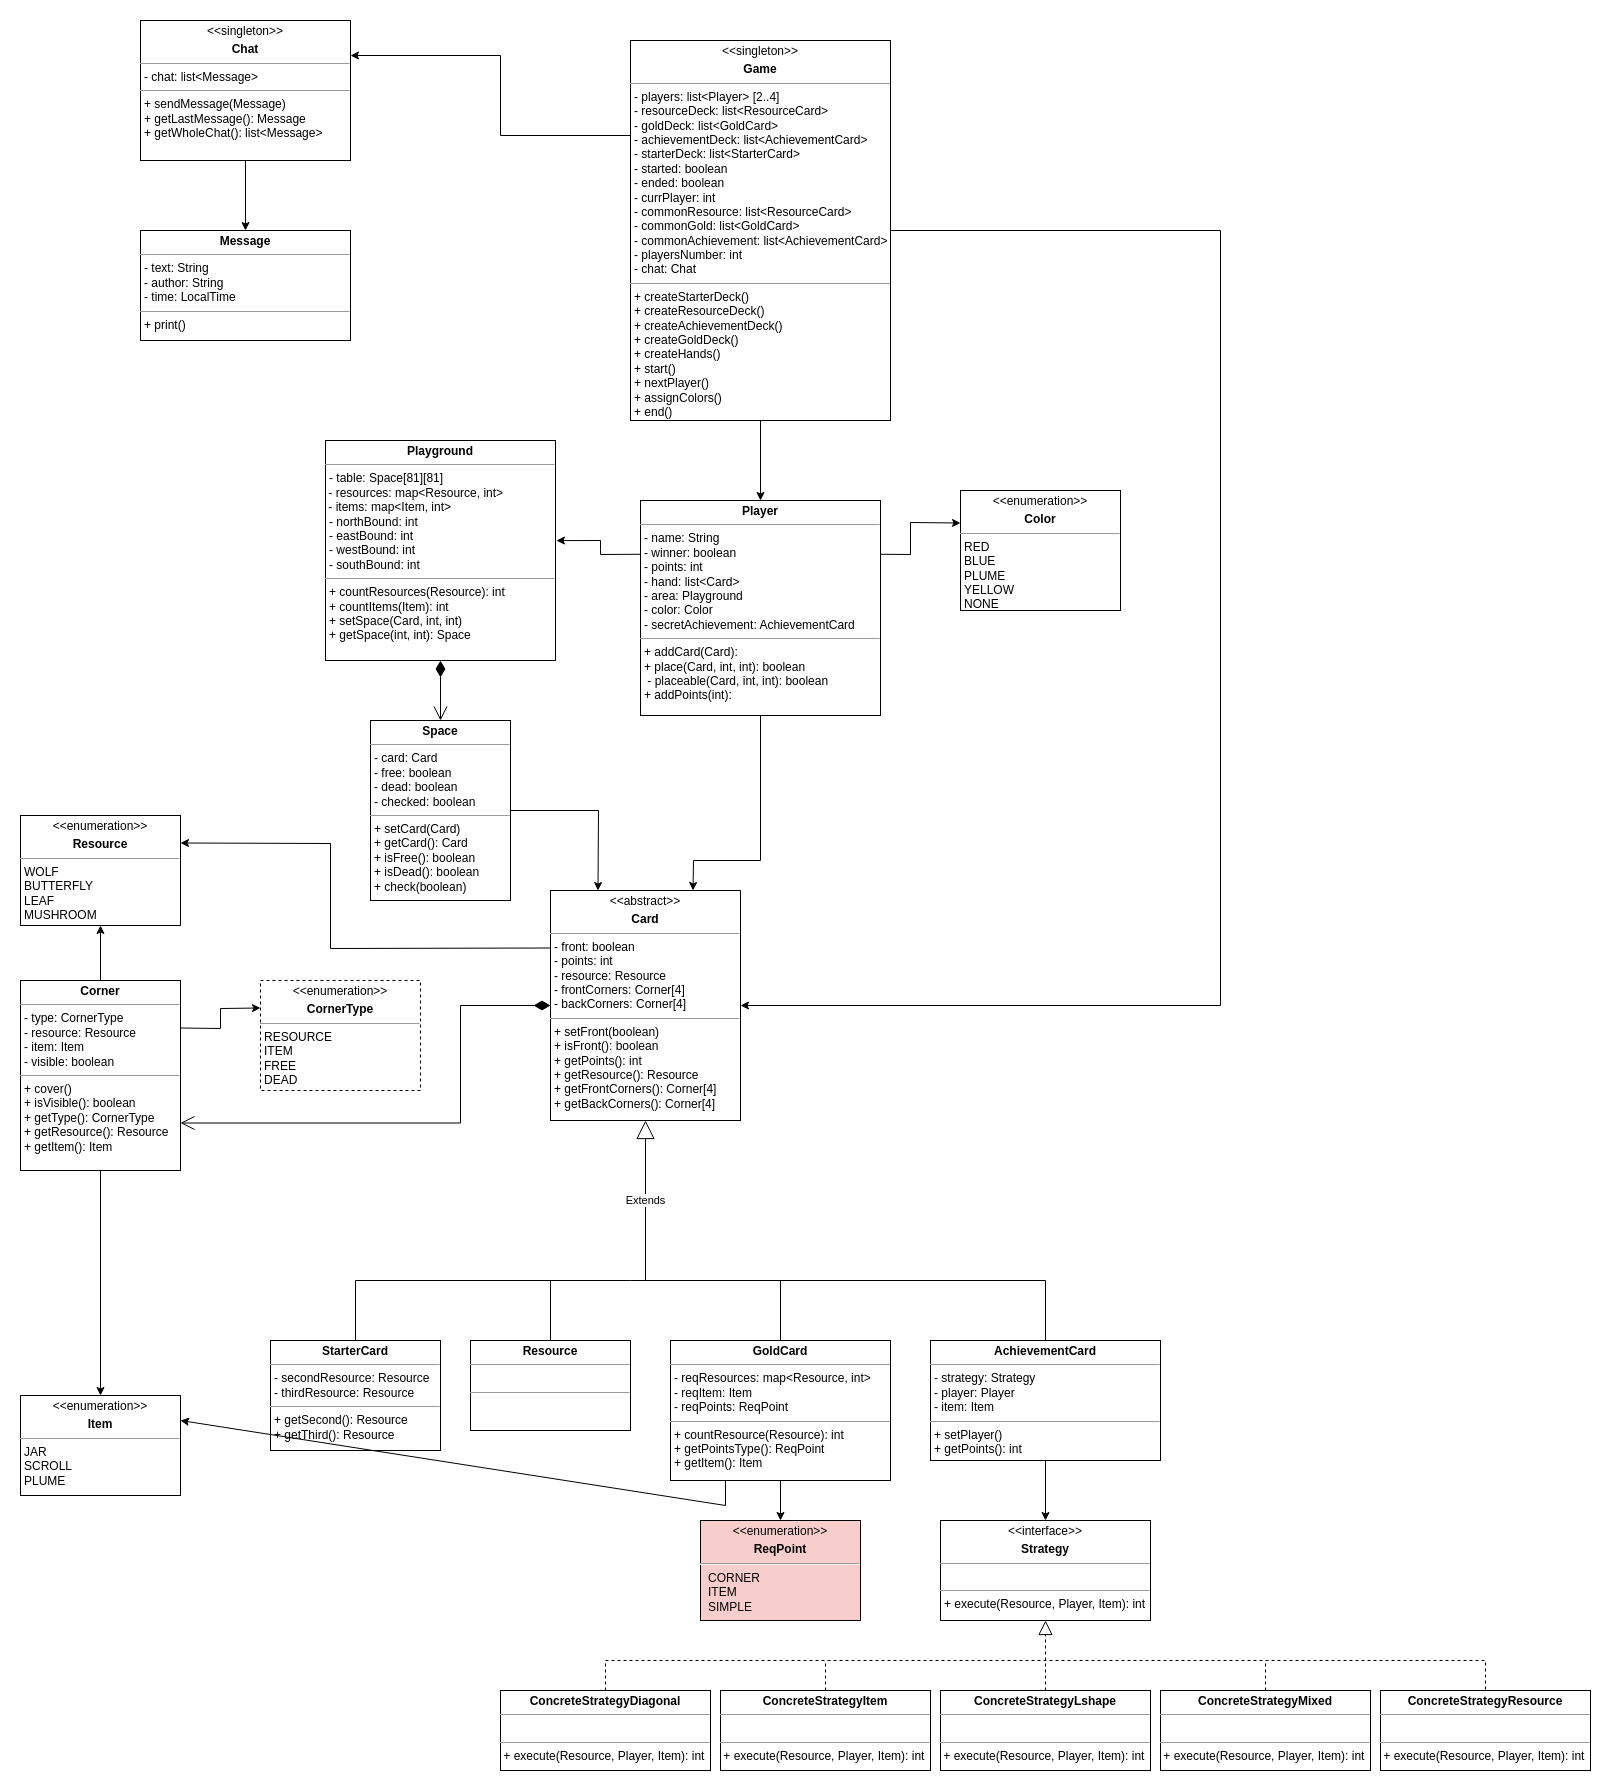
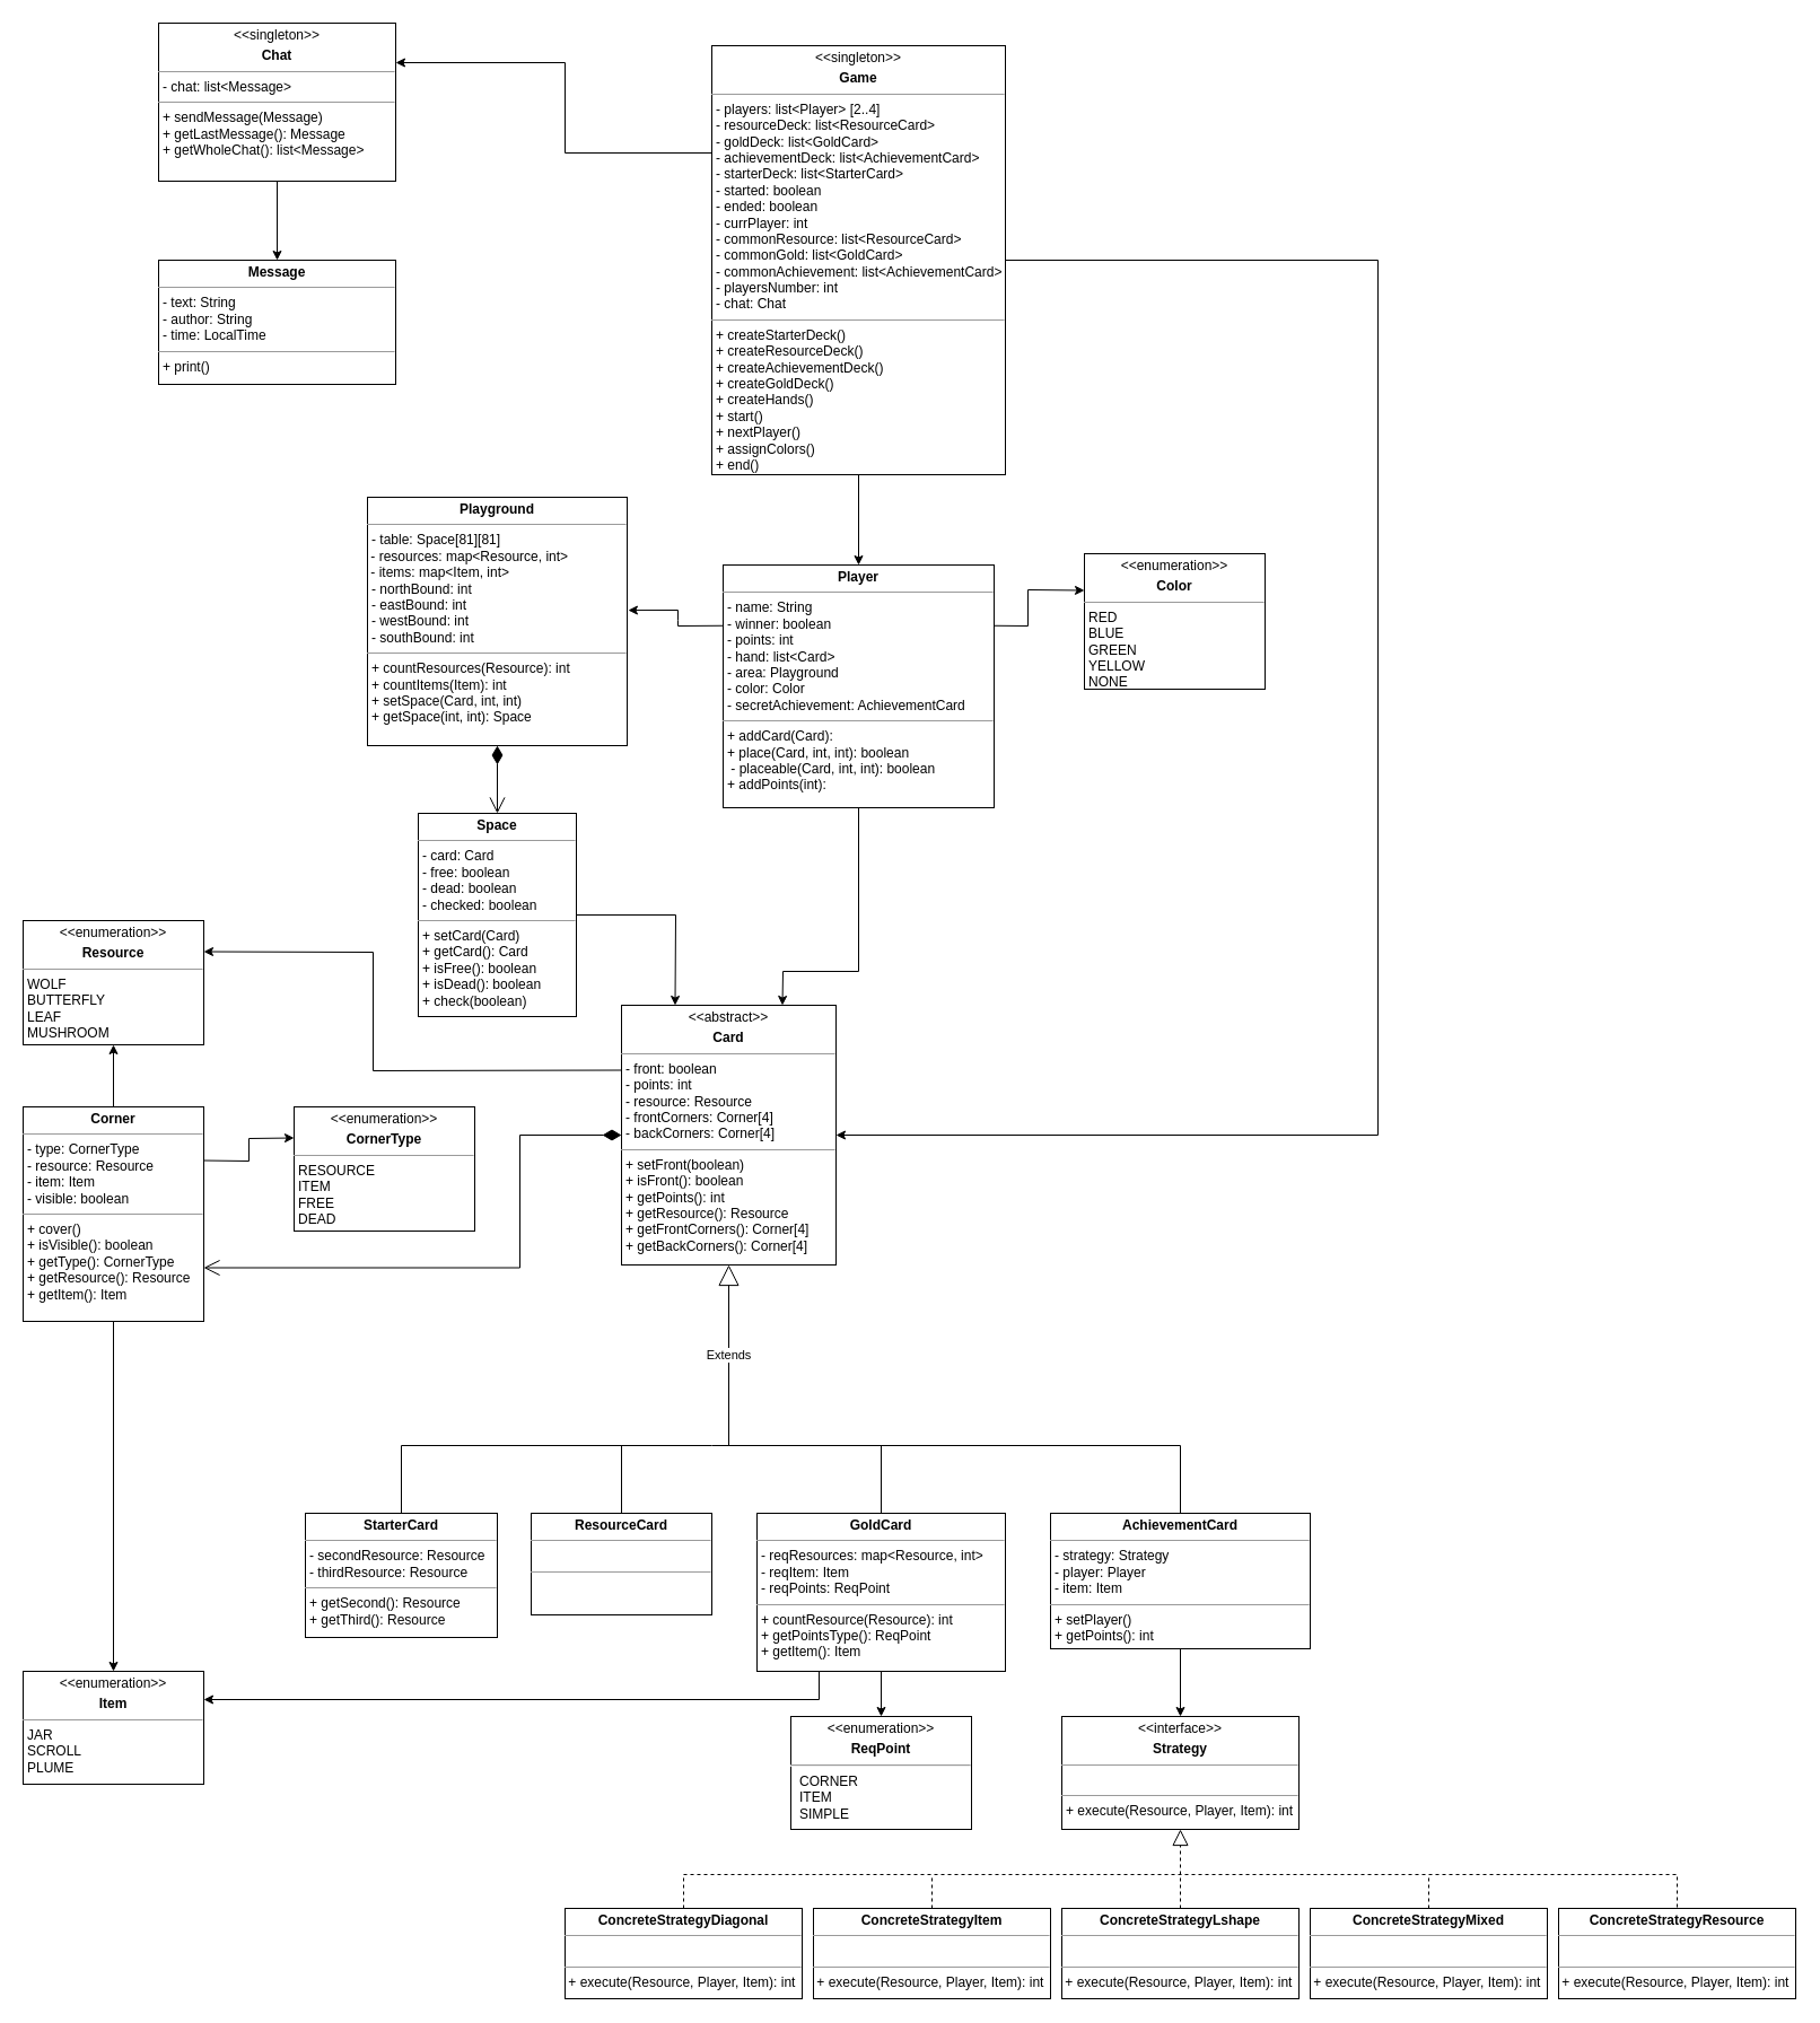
- <mxCell id="32" value="&lt;p style=&quot;margin:0px;margin-top:4px;text-align:center;&quot;&gt;&amp;lt;&amp;lt;enumeration&amp;gt;&amp;gt;&lt;/p&gt;&lt;p style=&quot;margin:0px;margin-top:4px;text-align:center;&quot;&gt;&lt;b&gt;Color&lt;/b&gt;&lt;br&gt;&lt;/p&gt;&lt;hr size=&quot;1&quot;&gt;&lt;p style=&quot;margin:0px;margin-left:4px;&quot;&gt;RED&lt;br&gt;&lt;/p&gt;&lt;p style=&quot;margin:0px;margin-left:4px;&quot;&gt;BLUE&lt;/p&gt;&lt;p style=&quot;margin:0px;margin-left:4px;&quot;&gt;PLUME&lt;/p&gt;&lt;p style=&quot;margin:0px;margin-left:4px;&quot;&gt;YELLOW&lt;/p&gt;&lt;p style=&quot;margin:0px;margin-left:4px;&quot;&gt;NONE&lt;br&gt;&lt;/p&gt;" style="verticalAlign=top;align=left;overflow=fill;html=1;whiteSpace=wrap;" parent="1" vertex="1"><mxGeometry x="960" y="490" width="160" height="120" as="geometry" /></mxCell>
+ <mxCell id="32" value="&lt;p style=&quot;margin:0px;margin-top:4px;text-align:center;&quot;&gt;&amp;lt;&amp;lt;enumeration&amp;gt;&amp;gt;&lt;/p&gt;&lt;p style=&quot;margin:0px;margin-top:4px;text-align:center;&quot;&gt;&lt;b&gt;Color&lt;/b&gt;&lt;br&gt;&lt;/p&gt;&lt;hr size=&quot;1&quot;&gt;&lt;p style=&quot;margin:0px;margin-left:4px;&quot;&gt;RED&lt;br&gt;&lt;/p&gt;&lt;p style=&quot;margin:0px;margin-left:4px;&quot;&gt;BLUE&lt;/p&gt;&lt;p style=&quot;margin:0px;margin-left:4px;&quot;&gt;GREEN&lt;/p&gt;&lt;p style=&quot;margin:0px;margin-left:4px;&quot;&gt;YELLOW&lt;/p&gt;&lt;p style=&quot;margin:0px;margin-left:4px;&quot;&gt;NONE&lt;br&gt;&lt;/p&gt;" style="verticalAlign=top;align=left;overflow=fill;html=1;whiteSpace=wrap;" parent="1" vertex="1"><mxGeometry x="960" y="490" width="160" height="120" as="geometry" /></mxCell>
- <mxCell id="25" value="&lt;p style=&quot;margin:0px;margin-top:4px;text-align:center;&quot;&gt;&amp;lt;&amp;lt;enumeration&amp;gt;&amp;gt;&lt;/p&gt;&lt;p style=&quot;margin:0px;margin-top:4px;text-align:center;&quot;&gt;&lt;b&gt;CornerType&lt;/b&gt;&lt;br&gt;&lt;/p&gt;&lt;hr size=&quot;1&quot;&gt;&lt;p style=&quot;margin:0px;margin-left:4px;&quot;&gt;RESOURCE&lt;br&gt;&lt;/p&gt;&lt;p style=&quot;margin:0px;margin-left:4px;&quot;&gt;ITEM&lt;/p&gt;&lt;p style=&quot;margin:0px;margin-left:4px;&quot;&gt;FREE&lt;/p&gt;&lt;p style=&quot;margin:0px;margin-left:4px;&quot;&gt;DEAD&lt;/p&gt;" style="verticalAlign=top;align=left;overflow=fill;html=1;whiteSpace=wrap;dashed=1;" parent="1" vertex="1"><mxGeometry x="260" y="980" width="160" height="110" as="geometry" /></mxCell>
+ <mxCell id="25" value="&lt;p style=&quot;margin:0px;margin-top:4px;text-align:center;&quot;&gt;&amp;lt;&amp;lt;enumeration&amp;gt;&amp;gt;&lt;/p&gt;&lt;p style=&quot;margin:0px;margin-top:4px;text-align:center;&quot;&gt;&lt;b&gt;CornerType&lt;/b&gt;&lt;br&gt;&lt;/p&gt;&lt;hr size=&quot;1&quot;&gt;&lt;p style=&quot;margin:0px;margin-left:4px;&quot;&gt;RESOURCE&lt;br&gt;&lt;/p&gt;&lt;p style=&quot;margin:0px;margin-left:4px;&quot;&gt;ITEM&lt;/p&gt;&lt;p style=&quot;margin:0px;margin-left:4px;&quot;&gt;FREE&lt;/p&gt;&lt;p style=&quot;margin:0px;margin-left:4px;&quot;&gt;DEAD&lt;/p&gt;" style="verticalAlign=top;align=left;overflow=fill;html=1;whiteSpace=wrap;" parent="1" vertex="1"><mxGeometry x="260" y="980" width="160" height="110" as="geometry" /></mxCell>
- <mxCell id="7" value="&lt;p style=&quot;margin:0px;margin-top:4px;text-align:center;&quot;&gt;&lt;b&gt;Resource&lt;/b&gt;&lt;/p&gt;&lt;hr size=&quot;1&quot;&gt;&lt;p style=&quot;margin:0px;margin-left:4px;&quot;&gt;&lt;br&gt;&lt;/p&gt;&lt;hr size=&quot;1&quot;&gt;&lt;p style=&quot;margin:0px;margin-left:4px;&quot;&gt;&lt;br&gt;&lt;/p&gt;" style="verticalAlign=top;align=left;overflow=fill;html=1;whiteSpace=wrap;" parent="1" vertex="1"><mxGeometry x="470" y="1340" width="160" height="90" as="geometry" /></mxCell>
+ <mxCell id="7" value="&lt;p style=&quot;margin:0px;margin-top:4px;text-align:center;&quot;&gt;&lt;b&gt;ResourceCard&lt;/b&gt;&lt;/p&gt;&lt;hr size=&quot;1&quot;&gt;&lt;p style=&quot;margin:0px;margin-left:4px;&quot;&gt;&lt;br&gt;&lt;/p&gt;&lt;hr size=&quot;1&quot;&gt;&lt;p style=&quot;margin:0px;margin-left:4px;&quot;&gt;&lt;br&gt;&lt;/p&gt;" style="verticalAlign=top;align=left;overflow=fill;html=1;whiteSpace=wrap;" parent="1" vertex="1"><mxGeometry x="470" y="1340" width="160" height="90" as="geometry" /></mxCell>
- <mxCell id="20" value="&lt;p style=&quot;margin:0px;margin-top:4px;text-align:center;&quot;&gt;&amp;lt;&amp;lt;enumeration&amp;gt;&amp;gt;&lt;/p&gt;&lt;p style=&quot;margin:0px;margin-top:4px;text-align:center;&quot;&gt;&lt;b&gt;Item&lt;/b&gt;&lt;/p&gt;&lt;hr size=&quot;1&quot;&gt;&lt;p style=&quot;margin:0px;margin-left:4px;&quot;&gt;JAR&lt;/p&gt;&lt;p style=&quot;margin:0px;margin-left:4px;&quot;&gt;SCROLL&lt;/p&gt;&lt;p style=&quot;margin:0px;margin-left:4px;&quot;&gt;PLUME&lt;/p&gt;" style="verticalAlign=top;align=left;overflow=fill;html=1;whiteSpace=wrap;" parent="1" vertex="1"><mxGeometry x="20" y="1395" width="160" height="100" as="geometry" /></mxCell>
+ <mxCell id="20" value="&lt;p style=&quot;margin:0px;margin-top:4px;text-align:center;&quot;&gt;&amp;lt;&amp;lt;enumeration&amp;gt;&amp;gt;&lt;/p&gt;&lt;p style=&quot;margin:0px;margin-top:4px;text-align:center;&quot;&gt;&lt;b&gt;Item&lt;/b&gt;&lt;/p&gt;&lt;hr size=&quot;1&quot;&gt;&lt;p style=&quot;margin:0px;margin-left:4px;&quot;&gt;JAR&lt;/p&gt;&lt;p style=&quot;margin:0px;margin-left:4px;&quot;&gt;SCROLL&lt;/p&gt;&lt;p style=&quot;margin:0px;margin-left:4px;&quot;&gt;PLUME&lt;/p&gt;" style="verticalAlign=top;align=left;overflow=fill;html=1;whiteSpace=wrap;" parent="1" vertex="1"><mxGeometry x="20" y="1480" width="160" height="100" as="geometry" /></mxCell>
- <mxCell id="9" value="&lt;p style=&quot;margin: 4px 0px 0px; text-align: center;&quot;&gt;&lt;font style=&quot;font-size: 12px;&quot;&gt;&amp;lt;&amp;lt;enumeration&amp;gt;&amp;gt;&lt;/font&gt;&lt;/p&gt;&lt;p style=&quot;margin: 4px 0px 0px; text-align: center;&quot;&gt;&lt;b&gt;ReqPoint&lt;/b&gt;&lt;/p&gt;&lt;hr&gt;&lt;p style=&quot;margin:0px;margin-left:8px;&quot;&gt;CORNER&lt;/p&gt;&lt;p style=&quot;margin:0px;margin-left:8px;&quot;&gt;ITEM&lt;/p&gt;&lt;p style=&quot;margin:0px;margin-left:8px;&quot;&gt;SIMPLE&lt;br&gt;&lt;/p&gt;" style="verticalAlign=top;align=left;overflow=fill;html=1;whiteSpace=wrap;fillColor=#f8cecc;" parent="1" vertex="1"><mxGeometry x="700" y="1520" width="160" height="100" as="geometry" /></mxCell>
+ <mxCell id="9" value="&lt;p style=&quot;margin: 4px 0px 0px; text-align: center;&quot;&gt;&lt;font style=&quot;font-size: 12px;&quot;&gt;&amp;lt;&amp;lt;enumeration&amp;gt;&amp;gt;&lt;/font&gt;&lt;/p&gt;&lt;p style=&quot;margin: 4px 0px 0px; text-align: center;&quot;&gt;&lt;b&gt;ReqPoint&lt;/b&gt;&lt;/p&gt;&lt;hr&gt;&lt;p style=&quot;margin:0px;margin-left:8px;&quot;&gt;CORNER&lt;/p&gt;&lt;p style=&quot;margin:0px;margin-left:8px;&quot;&gt;ITEM&lt;/p&gt;&lt;p style=&quot;margin:0px;margin-left:8px;&quot;&gt;SIMPLE&lt;br&gt;&lt;/p&gt;" style="verticalAlign=top;align=left;overflow=fill;html=1;whiteSpace=wrap;" parent="1" vertex="1"><mxGeometry x="700" y="1520" width="160" height="100" as="geometry" /></mxCell>
